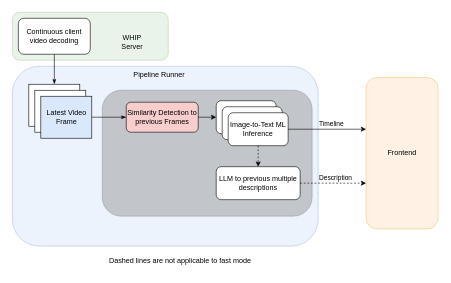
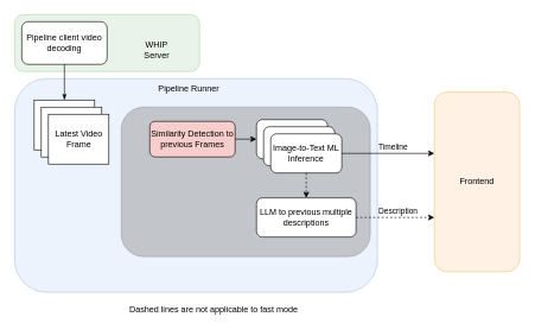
- <mxCell id="4" value="Continuous client video decoding" style="rounded=1;whiteSpace=wrap;html=1;" parent="1" vertex="1"><mxGeometry x="30" y="30" width="120" height="60" as="geometry" /></mxCell>
+ <mxCell id="4" value="Pipeline client video decoding" style="rounded=1;whiteSpace=wrap;html=1;" parent="1" vertex="1"><mxGeometry x="30" y="30" width="120" height="60" as="geometry" /></mxCell>
- <mxCell id="24" value="Latest Video Frame" style="rounded=0;whiteSpace=wrap;html=1;fillColor=#dae8fc;" parent="21" vertex="1"><mxGeometry x="20" y="20" width="85" height="70" as="geometry" /></mxCell>
+ <mxCell id="24" value="Latest Video Frame" style="rounded=0;whiteSpace=wrap;html=1;" parent="21" vertex="1"><mxGeometry x="20" y="20" width="85" height="70" as="geometry" /></mxCell>
- <mxCell id="8" value="" style="endArrow=classicThin;html=1;rounded=0;entryX=0;entryY=0.5;entryDx=0;entryDy=0;exitX=1;exitY=0.5;exitDx=0;exitDy=0;endFill=1;" parent="1" source="24" target="7" edge="1"><mxGeometry width="50" height="50" relative="1" as="geometry"><mxPoint x="160" y="315" as="sourcePoint" /><mxPoint x="330" y="480" as="targetPoint" /></mxGeometry></mxCell>
